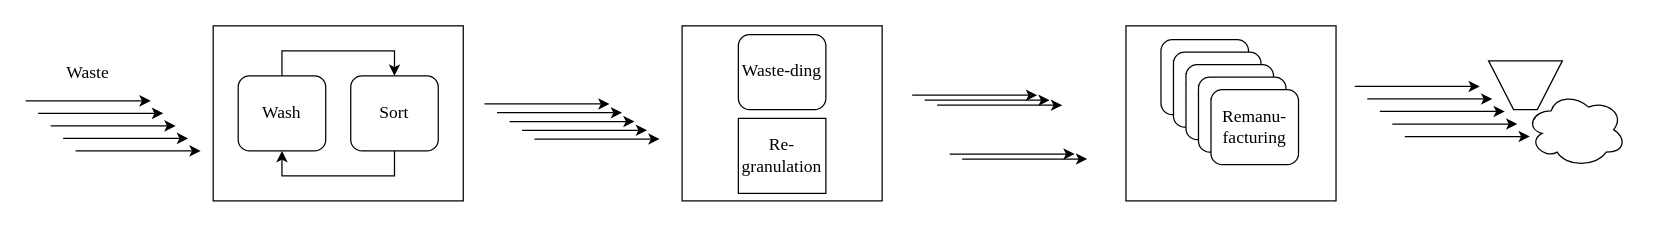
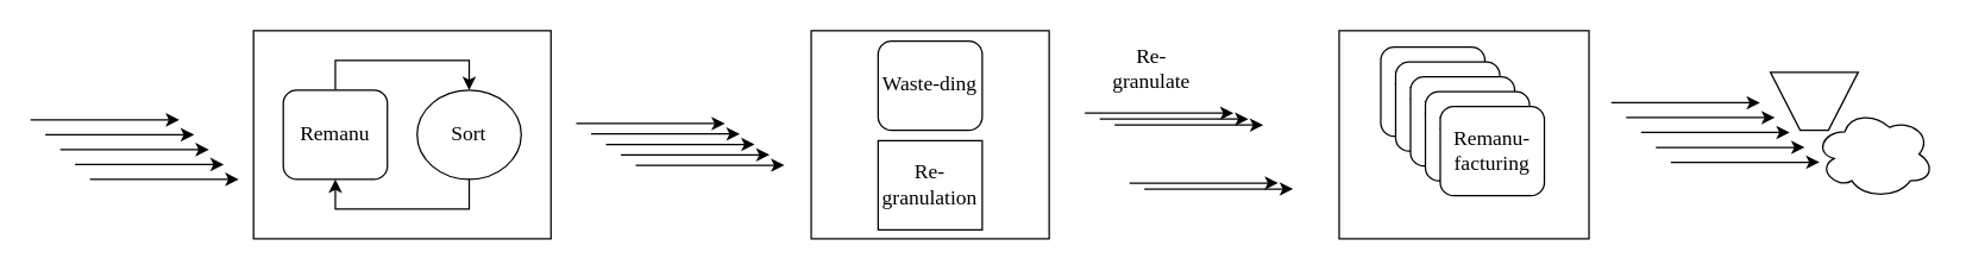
+ <mxCell id="15" value="Re-granulate" style="text;html=1;strokeColor=none;fillColor=none;align=center;verticalAlign=middle;whiteSpace=wrap;rounded=0;fontFamily=Rubik light;fontSize=14;" vertex="1" parent="1"><mxGeometry x="744" y="31" width="60" height="30" as="geometry" /></mxCell>
- <mxCell id="12" value="Waste" style="text;html=1;strokeColor=none;fillColor=none;align=center;verticalAlign=middle;whiteSpace=wrap;rounded=0;fontFamily=Rubik light;fontSize=14;" vertex="1" parent="1"><mxGeometry x="40" y="43" width="60" height="30" as="geometry" /></mxCell>
- <mxCell id="5" value="Wash" style="rounded=1;whiteSpace=wrap;html=1;fontFamily=Rubik light;fontSize=14;" vertex="1" parent="1"><mxGeometry x="190" y="60" width="70" height="60" as="geometry" /></mxCell>
+ <mxCell id="5" value="Remanu" style="rounded=1;whiteSpace=wrap;html=1;fontFamily=Rubik light;fontSize=14;" vertex="1" parent="1"><mxGeometry x="190" y="60" width="70" height="60" as="geometry" /></mxCell>
- <mxCell id="7" value="Sort" style="rounded=1;whiteSpace=wrap;html=1;fontFamily=Rubik light;fontSize=14;" vertex="1" parent="1"><mxGeometry x="280" y="60" width="70" height="60" as="geometry" /></mxCell>
+ <mxCell id="7" value="Sort" style="ellipse;whiteSpace=wrap;html=1;fontFamily=Rubik light;fontSize=14;" vertex="1" parent="1"><mxGeometry x="280" y="60" width="70" height="60" as="geometry" /></mxCell>
